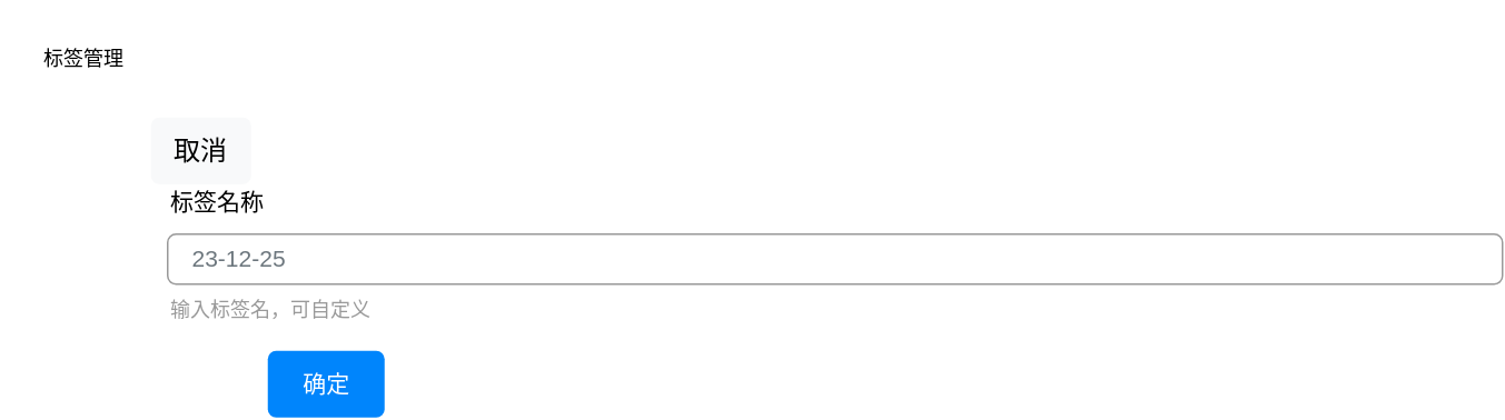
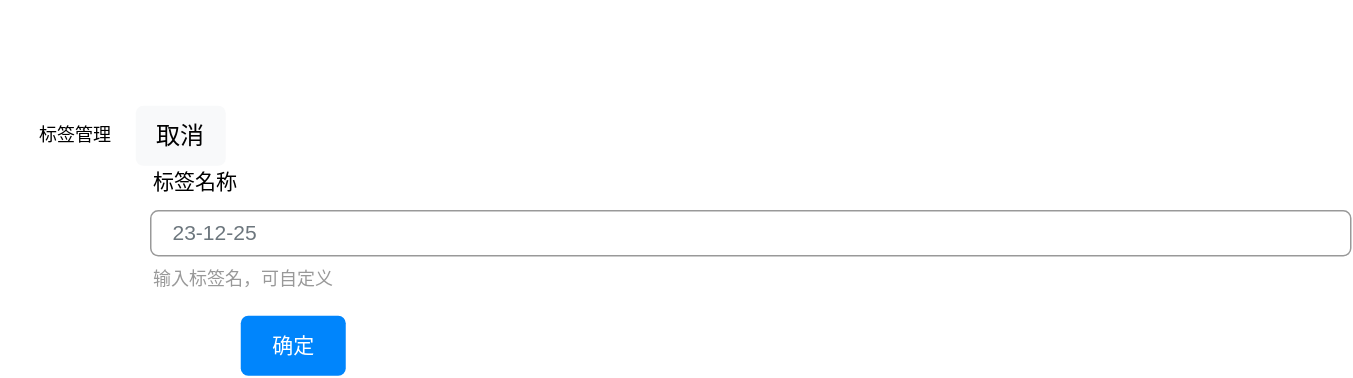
- <mxCell id="2" value="标签管理" style="text;html=1;strokeColor=none;fillColor=none;align=center;verticalAlign=middle;whiteSpace=wrap;rounded=0;" vertex="1" parent="1"><mxGeometry x="20" y="20" width="60" height="30" as="geometry" /></mxCell>
+ <mxCell id="2" value="标签管理" style="text;html=1;strokeColor=none;fillColor=none;align=center;verticalAlign=middle;whiteSpace=wrap;rounded=0;" vertex="1" parent="1"><mxGeometry x="20" y="75" width="60" height="30" as="geometry" /></mxCell>
